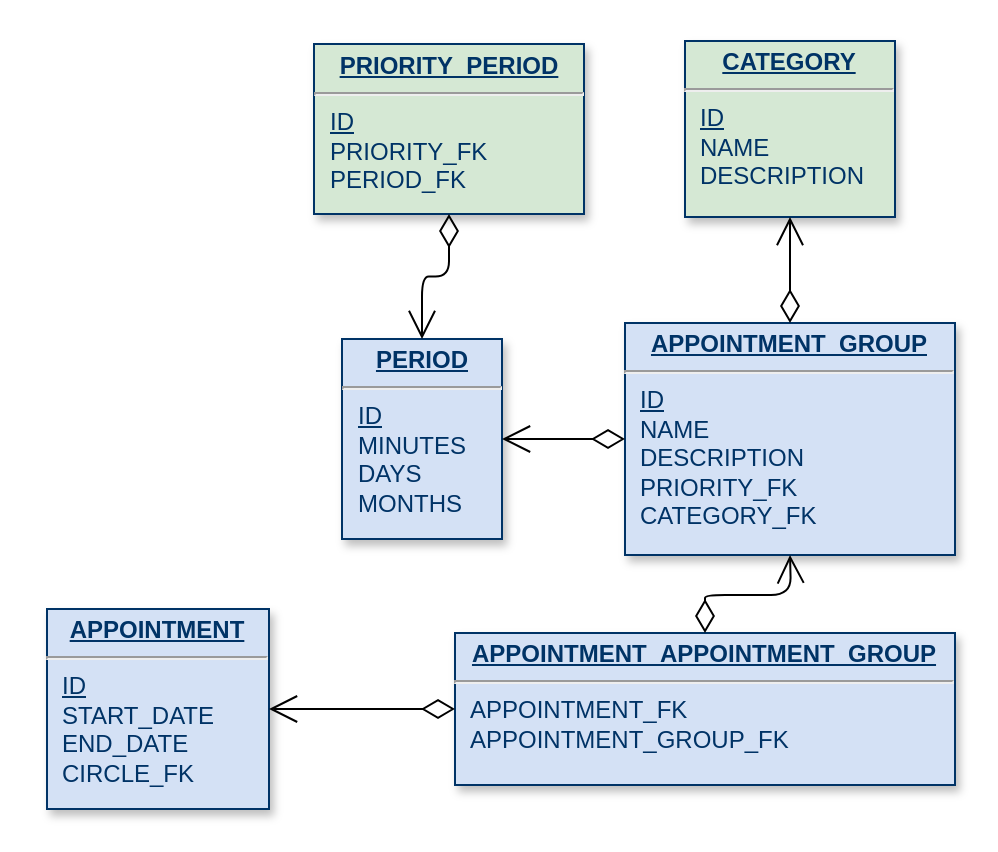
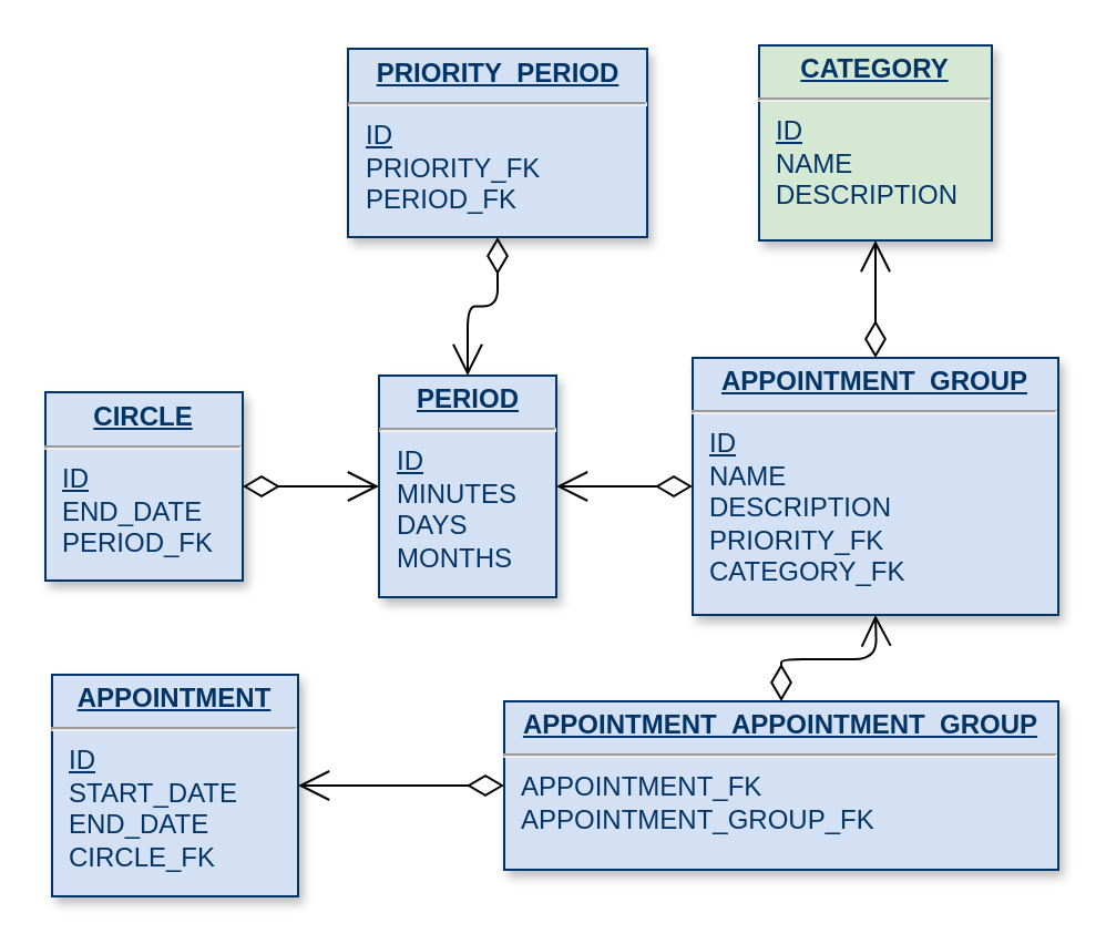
- <mxCell id="2" value="&lt;p style=&quot;margin: 0px ; margin-top: 4px ; text-align: center ; text-decoration: underline&quot;&gt;&lt;strong&gt;PRIORITY_PERIOD&lt;/strong&gt;&lt;/p&gt;&lt;hr&gt;&lt;p style=&quot;margin: 0px ; margin-left: 8px&quot;&gt;&lt;u&gt;ID&lt;/u&gt;&lt;/p&gt;&lt;p style=&quot;margin: 0px ; margin-left: 8px&quot;&gt;PRIORITY_FK&lt;/p&gt;&lt;p style=&quot;margin: 0px ; margin-left: 8px&quot;&gt;PERIOD_FK&lt;/p&gt;" style="verticalAlign=top;align=left;overflow=fill;fontSize=12;fontFamily=Helvetica;html=1;strokeColor=#003366;shadow=1;fillColor=#d5e8d4;fontColor=#003366;" vertex="1" parent="1"><mxGeometry x="156.5" y="21.5" width="135" height="85" as="geometry" /></mxCell>
+ <mxCell id="2" value="&lt;p style=&quot;margin: 0px ; margin-top: 4px ; text-align: center ; text-decoration: underline&quot;&gt;&lt;strong&gt;PRIORITY_PERIOD&lt;/strong&gt;&lt;/p&gt;&lt;hr&gt;&lt;p style=&quot;margin: 0px ; margin-left: 8px&quot;&gt;&lt;u&gt;ID&lt;/u&gt;&lt;/p&gt;&lt;p style=&quot;margin: 0px ; margin-left: 8px&quot;&gt;PRIORITY_FK&lt;/p&gt;&lt;p style=&quot;margin: 0px ; margin-left: 8px&quot;&gt;PERIOD_FK&lt;/p&gt;" style="verticalAlign=top;align=left;overflow=fill;fontSize=12;fontFamily=Helvetica;html=1;strokeColor=#003366;shadow=1;fillColor=#D4E1F5;fontColor=#003366" vertex="1" parent="1"><mxGeometry x="156.5" y="21.5" width="135" height="85" as="geometry" /></mxCell>
+ <mxCell id="4" value="&lt;p style=&quot;margin: 0px ; margin-top: 4px ; text-align: center ; text-decoration: underline&quot;&gt;&lt;strong&gt;CIRCLE&lt;/strong&gt;&lt;/p&gt;&lt;hr&gt;&lt;p style=&quot;margin: 0px ; margin-left: 8px&quot;&gt;&lt;u&gt;ID&lt;/u&gt;&lt;/p&gt;&lt;p style=&quot;margin: 0px ; margin-left: 8px&quot;&gt;END_DATE&lt;/p&gt;&lt;p style=&quot;margin: 0px ; margin-left: 8px&quot;&gt;PERIOD_FK&lt;/p&gt;" style="verticalAlign=top;align=left;overflow=fill;fontSize=12;fontFamily=Helvetica;html=1;strokeColor=#003366;shadow=1;fillColor=#D4E1F5;fontColor=#003366" vertex="1" parent="1"><mxGeometry x="20" y="176.5" width="89" height="85" as="geometry" /></mxCell>
+ <mxCell id="14" value="" style="endArrow=open;endSize=12;startArrow=diamondThin;startSize=14;startFill=0;edgeStyle=orthogonalEdgeStyle;exitX=1;exitY=0.5;exitDx=0;exitDy=0;entryX=0;entryY=0.5;entryDx=0;entryDy=0;" edge="1" parent="1" source="4" target="3"><mxGeometry x="-51" y="184.5" as="geometry"><mxPoint x="591.448" y="229.069" as="sourcePoint" /><mxPoint x="534.207" y="229.069" as="targetPoint" /></mxGeometry></mxCell>
